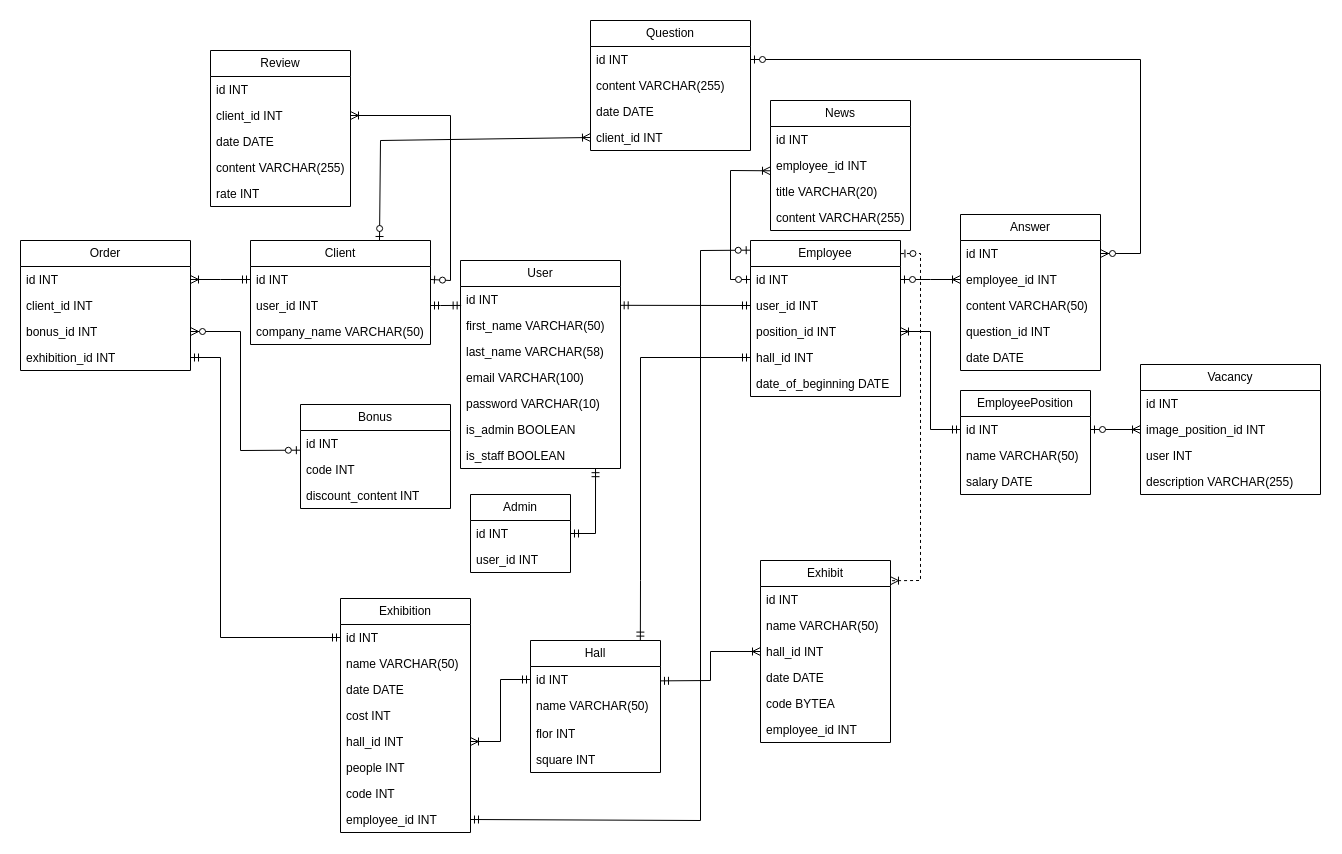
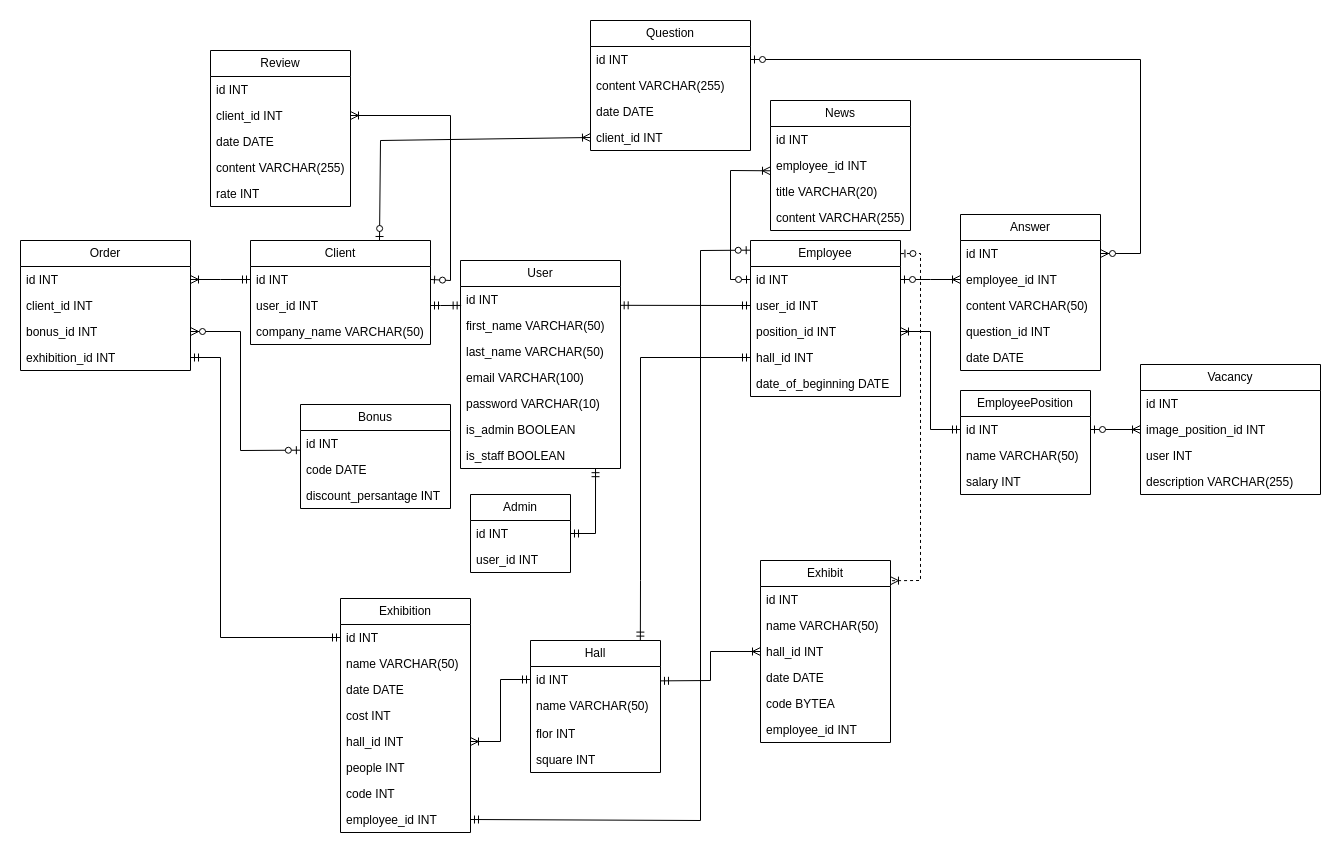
- <mxCell id="40" value="last_name VARCHAR(58)" style="text;strokeColor=none;fillColor=none;align=left;verticalAlign=top;spacingLeft=4;spacingRight=4;overflow=hidden;rotatable=0;points=[[0,0.5],[1,0.5]];portConstraint=eastwest;whiteSpace=wrap;html=1;" parent="37" vertex="1"><mxGeometry y="78" width="160" height="26" as="geometry" /></mxCell>
+ <mxCell id="40" value="last_name VARCHAR(50)" style="text;strokeColor=none;fillColor=none;align=left;verticalAlign=top;spacingLeft=4;spacingRight=4;overflow=hidden;rotatable=0;points=[[0,0.5],[1,0.5]];portConstraint=eastwest;whiteSpace=wrap;html=1;" parent="37" vertex="1"><mxGeometry y="78" width="160" height="26" as="geometry" /></mxCell>
- <mxCell id="26" value="code INT" style="text;strokeColor=none;fillColor=none;align=left;verticalAlign=top;spacingLeft=4;spacingRight=4;overflow=hidden;rotatable=0;points=[[0,0.5],[1,0.5]];portConstraint=eastwest;whiteSpace=wrap;html=1;" parent="24" vertex="1"><mxGeometry y="52" width="150" height="26" as="geometry" /></mxCell>
+ <mxCell id="26" value="code DATE" style="text;strokeColor=none;fillColor=none;align=left;verticalAlign=top;spacingLeft=4;spacingRight=4;overflow=hidden;rotatable=0;points=[[0,0.5],[1,0.5]];portConstraint=eastwest;whiteSpace=wrap;html=1;" parent="24" vertex="1"><mxGeometry y="52" width="150" height="26" as="geometry" /></mxCell>
- <mxCell id="36" value="salary DATE" style="text;strokeColor=none;fillColor=none;align=left;verticalAlign=top;spacingLeft=4;spacingRight=4;overflow=hidden;rotatable=0;points=[[0,0.5],[1,0.5]];portConstraint=eastwest;whiteSpace=wrap;html=1;" parent="33" vertex="1"><mxGeometry y="78" width="130" height="26" as="geometry" /></mxCell>
+ <mxCell id="36" value="salary INT" style="text;strokeColor=none;fillColor=none;align=left;verticalAlign=top;spacingLeft=4;spacingRight=4;overflow=hidden;rotatable=0;points=[[0,0.5],[1,0.5]];portConstraint=eastwest;whiteSpace=wrap;html=1;" parent="33" vertex="1"><mxGeometry y="78" width="130" height="26" as="geometry" /></mxCell>
- <mxCell id="27" value="discount_content INT" style="text;strokeColor=none;fillColor=none;align=left;verticalAlign=top;spacingLeft=4;spacingRight=4;overflow=hidden;rotatable=0;points=[[0,0.5],[1,0.5]];portConstraint=eastwest;whiteSpace=wrap;html=1;" parent="24" vertex="1"><mxGeometry y="78" width="150" height="26" as="geometry" /></mxCell>
+ <mxCell id="27" value="discount_persantage INT" style="text;strokeColor=none;fillColor=none;align=left;verticalAlign=top;spacingLeft=4;spacingRight=4;overflow=hidden;rotatable=0;points=[[0,0.5],[1,0.5]];portConstraint=eastwest;whiteSpace=wrap;html=1;" parent="24" vertex="1"><mxGeometry y="78" width="150" height="26" as="geometry" /></mxCell>
